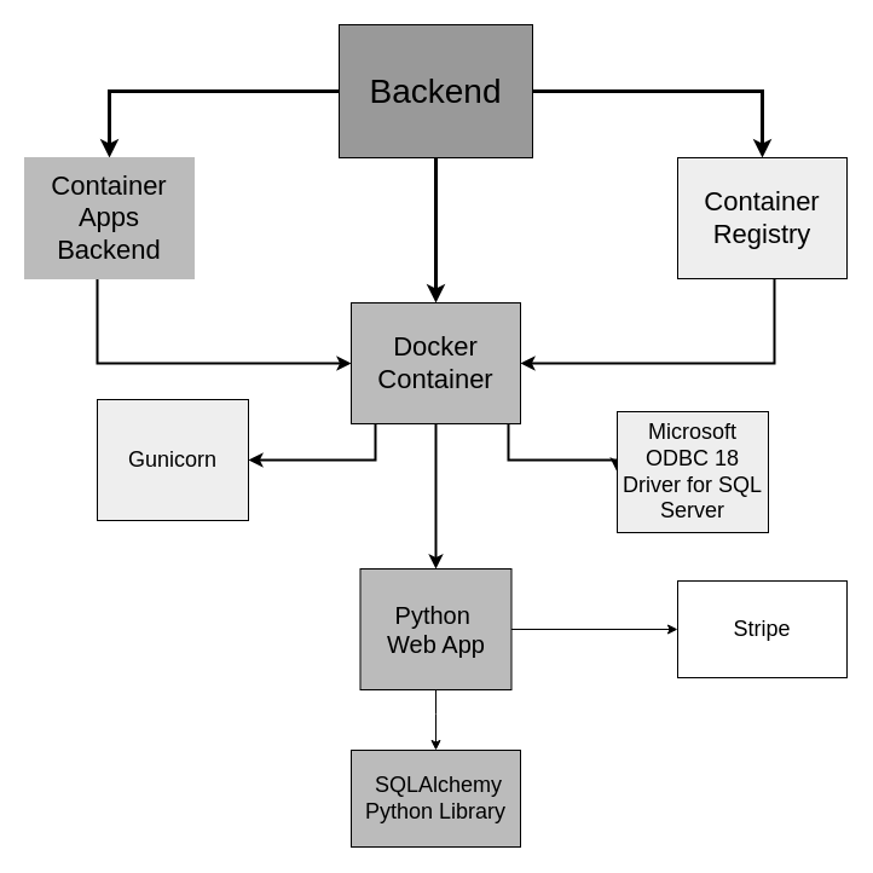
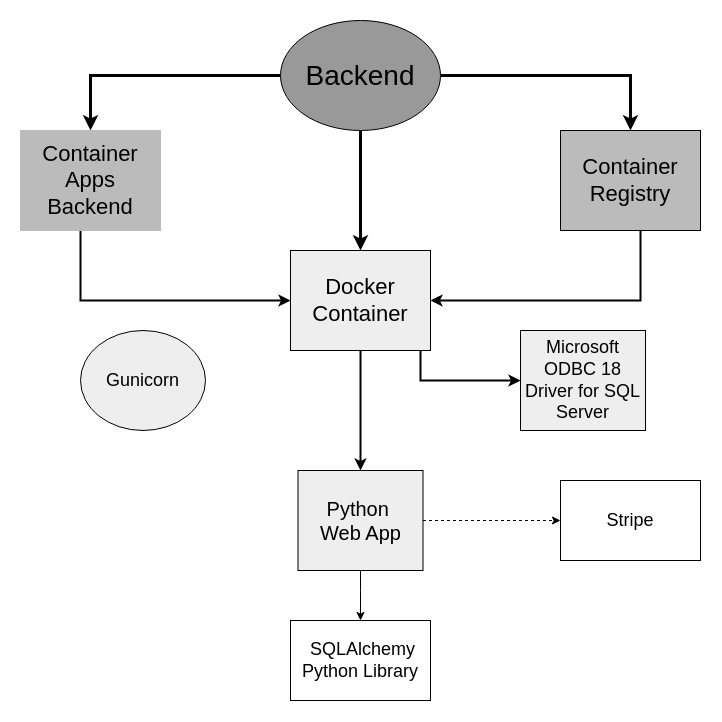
- <mxCell id="5" value="&lt;font style=&quot;font-size: 28px;&quot;&gt;Backend&lt;/font&gt;" style="rounded=0;whiteSpace=wrap;html=1;fillColor=#999999;" parent="1" vertex="1"><mxGeometry x="280" y="20" width="160" height="110" as="geometry" /></mxCell>
+ <mxCell id="5" value="&lt;font style=&quot;font-size: 28px;&quot;&gt;Backend&lt;/font&gt;" style="ellipse;whiteSpace=wrap;html=1;fillColor=#999999;" parent="1" vertex="1"><mxGeometry x="280" y="20" width="160" height="110" as="geometry" /></mxCell>
- <mxCell id="15" value="&lt;font style=&quot;font-size: 22px;&quot;&gt;Container Registry&lt;/font&gt;" style="rounded=0;whiteSpace=wrap;html=1;fillColor=#eeeeee;" parent="1" vertex="1"><mxGeometry x="560" y="130" width="140" height="100" as="geometry" /></mxCell>
+ <mxCell id="15" value="&lt;font style=&quot;font-size: 22px;&quot;&gt;Container Registry&lt;/font&gt;" style="rounded=0;whiteSpace=wrap;html=1;fillColor=#BBBBBB;" parent="1" vertex="1"><mxGeometry x="560" y="130" width="140" height="100" as="geometry" /></mxCell>
- <mxCell id="9" value="&lt;font style=&quot;font-size: 22px;&quot;&gt;Docker Container&lt;/font&gt;" style="rounded=0;whiteSpace=wrap;html=1;fillColor=#BBBBBB;" parent="1" vertex="1"><mxGeometry x="290" y="250" width="140" height="100" as="geometry" /></mxCell>
+ <mxCell id="9" value="&lt;font style=&quot;font-size: 22px;&quot;&gt;Docker Container&lt;/font&gt;" style="rounded=0;whiteSpace=wrap;html=1;fillColor=#eeeeee;" parent="1" vertex="1"><mxGeometry x="290" y="250" width="140" height="100" as="geometry" /></mxCell>
- <mxCell id="20" value="&lt;span style=&quot;font-size: 18px;&quot;&gt;Gunicorn&lt;/span&gt;" style="rounded=0;whiteSpace=wrap;html=1;fillColor=#EEEEEE;" vertex="1" parent="1"><mxGeometry x="80" y="330" width="125" height="100" as="geometry" /></mxCell>
+ <mxCell id="20" value="&lt;span style=&quot;font-size: 18px;&quot;&gt;Gunicorn&lt;/span&gt;" style="ellipse;whiteSpace=wrap;html=1;fillColor=#EEEEEE;" vertex="1" parent="1"><mxGeometry x="80" y="330" width="125" height="100" as="geometry" /></mxCell>
- <mxCell id="8" style="edgeStyle=orthogonalEdgeStyle;rounded=0;orthogonalLoop=1;jettySize=auto;html=1;entryX=1;entryY=0.5;entryDx=0;entryDy=0;strokeWidth=2;" edge="1" parent="1" source="9" target="20"><mxGeometry relative="1" as="geometry"><Array as="points"><mxPoint x="310" y="380" /></Array></mxGeometry></mxCell>
- <mxCell id="19" value="&lt;span style=&quot;font-size: 18px;&quot;&gt;Microsoft ODBC 18 Driver for SQL Server&lt;/span&gt;" style="rounded=0;whiteSpace=wrap;html=1;fillColor=#EEEEEE;" vertex="1" parent="1"><mxGeometry x="510" y="340" width="125" height="100" as="geometry" /></mxCell>
+ <mxCell id="19" value="&lt;span style=&quot;font-size: 18px;&quot;&gt;Microsoft ODBC 18 Driver for SQL Server&lt;/span&gt;" style="rounded=0;whiteSpace=wrap;html=1;fillColor=#EEEEEE;" vertex="1" parent="1"><mxGeometry x="520" y="330" width="125" height="100" as="geometry" /></mxCell>
- <mxCell id="12" value="&lt;font style=&quot;font-size: 20px;&quot;&gt;Python&amp;nbsp;&lt;/font&gt;&lt;div&gt;&lt;font style=&quot;font-size: 20px;&quot;&gt;Web App&lt;/font&gt;&lt;/div&gt;" style="rounded=0;whiteSpace=wrap;html=1;fillColor=#bbbbbb;" parent="1" vertex="1"><mxGeometry x="297.5" y="470" width="125" height="100" as="geometry" /></mxCell>
+ <mxCell id="12" value="&lt;font style=&quot;font-size: 20px;&quot;&gt;Python&amp;nbsp;&lt;/font&gt;&lt;div&gt;&lt;font style=&quot;font-size: 20px;&quot;&gt;Web App&lt;/font&gt;&lt;/div&gt;" style="rounded=0;whiteSpace=wrap;html=1;fillColor=#EEEEEE;" parent="1" vertex="1"><mxGeometry x="297.5" y="470" width="125" height="100" as="geometry" /></mxCell>
- <mxCell id="11" style="edgeStyle=orthogonalEdgeStyle;rounded=0;orthogonalLoop=1;jettySize=auto;html=1;entryX=0;entryY=0.5;entryDx=0;entryDy=0;" edge="1" parent="1" source="12" target="18"><mxGeometry relative="1" as="geometry" /></mxCell>
+ <mxCell id="11" style="edgeStyle=orthogonalEdgeStyle;rounded=0;orthogonalLoop=1;jettySize=auto;html=1;entryX=0;entryY=0.5;entryDx=0;entryDy=0;dashed=1;" edge="1" parent="1" source="12" target="18"><mxGeometry relative="1" as="geometry" /></mxCell>
- <mxCell id="13" value="&lt;span style=&quot;font-size: 18px;&quot;&gt;&amp;nbsp;SQLAlchemy&lt;/span&gt;&lt;div&gt;&lt;span style=&quot;font-size: 18px;&quot;&gt;Python Library&lt;/span&gt;&lt;/div&gt;" style="rounded=0;whiteSpace=wrap;html=1;fillColor=#bbbbbb;" parent="1" vertex="1"><mxGeometry x="290" y="620" width="140" height="80" as="geometry" /></mxCell>
+ <mxCell id="13" value="&lt;span style=&quot;font-size: 18px;&quot;&gt;&amp;nbsp;SQLAlchemy&lt;/span&gt;&lt;div&gt;&lt;span style=&quot;font-size: 18px;&quot;&gt;Python Library&lt;/span&gt;&lt;/div&gt;" style="rounded=0;whiteSpace=wrap;html=1;" parent="1" vertex="1"><mxGeometry x="290" y="620" width="140" height="80" as="geometry" /></mxCell>
